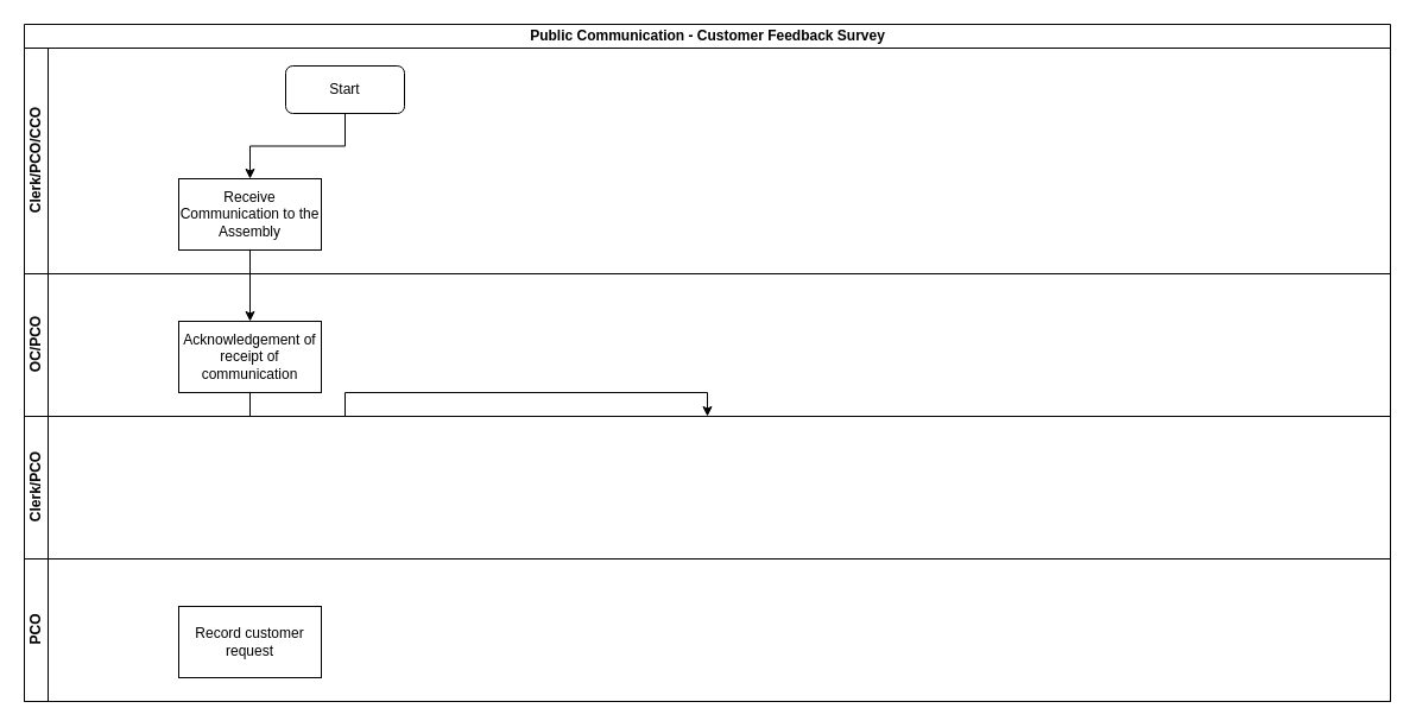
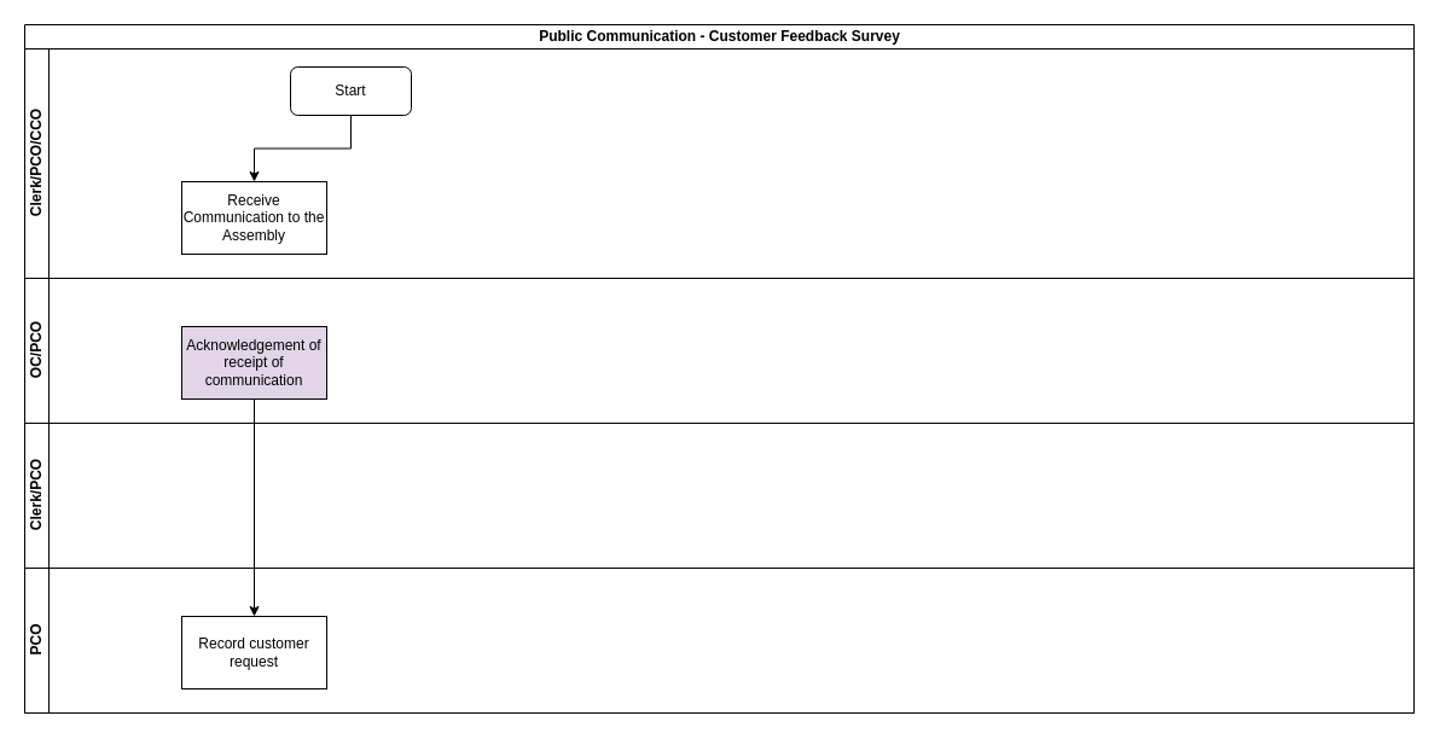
- <mxCell id="12" value="" style="edgeStyle=orthogonalEdgeStyle;rounded=0;orthogonalLoop=1;jettySize=auto;html=1;" edge="1" parent="2" source="5" target="8"><mxGeometry relative="1" as="geometry" /></mxCell>
- <mxCell id="8" value="Acknowledgement of receipt of communication" style="whiteSpace=wrap;html=1;rounded=0;" vertex="1" parent="7"><mxGeometry x="130" y="40" width="120" height="60" as="geometry" /></mxCell>
+ <mxCell id="8" value="Acknowledgement of receipt of communication" style="whiteSpace=wrap;html=1;rounded=0;fillColor=#e1d5e7;" vertex="1" parent="7"><mxGeometry x="130" y="40" width="120" height="60" as="geometry" /></mxCell>
- <mxCell id="13" value="" style="edgeStyle=orthogonalEdgeStyle;rounded=0;orthogonalLoop=1;jettySize=auto;html=1;" edge="1" parent="2" source="8" target="9"><mxGeometry relative="1" as="geometry" /></mxCell>
+ <mxCell id="13" value="" style="edgeStyle=orthogonalEdgeStyle;rounded=0;orthogonalLoop=1;jettySize=auto;html=1;" edge="1" parent="2" source="8" target="11"><mxGeometry relative="1" as="geometry" /></mxCell>
